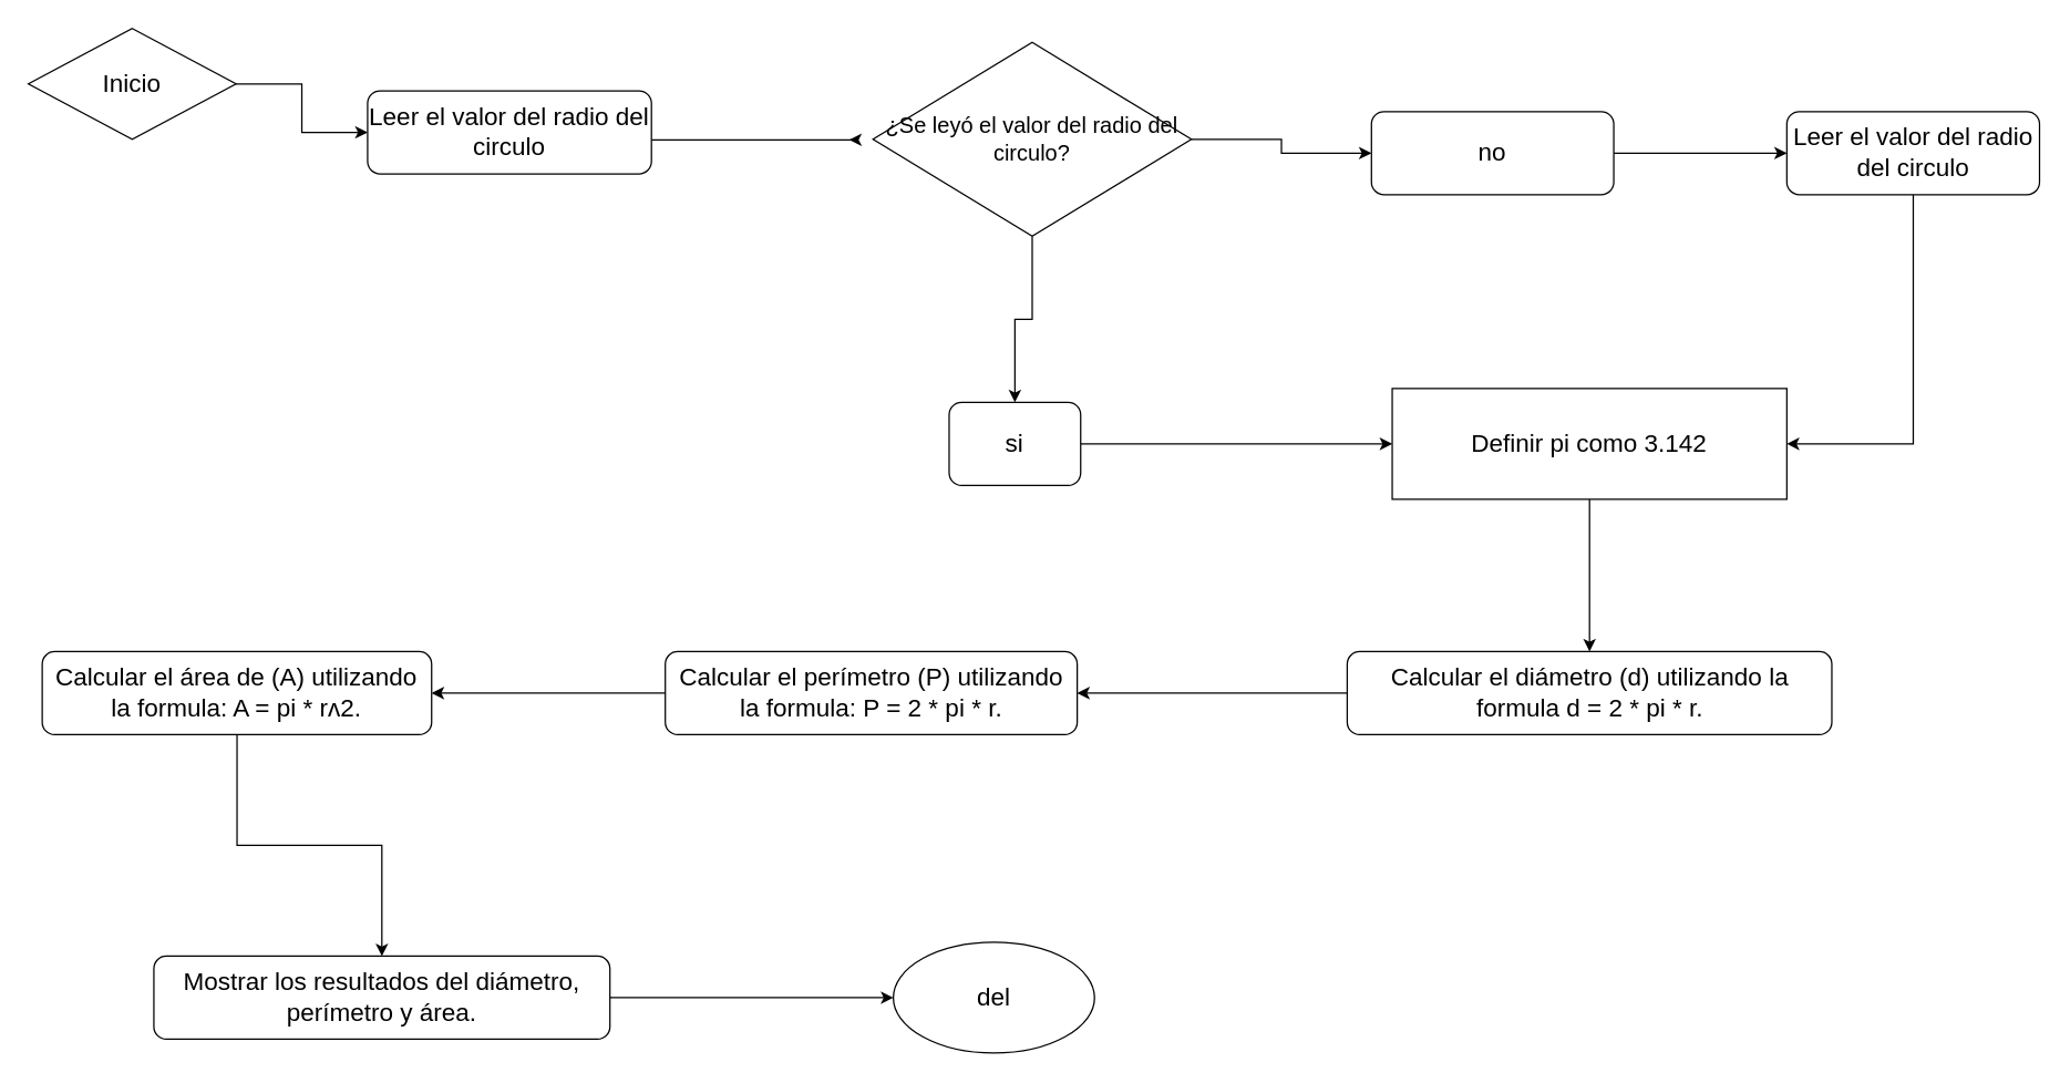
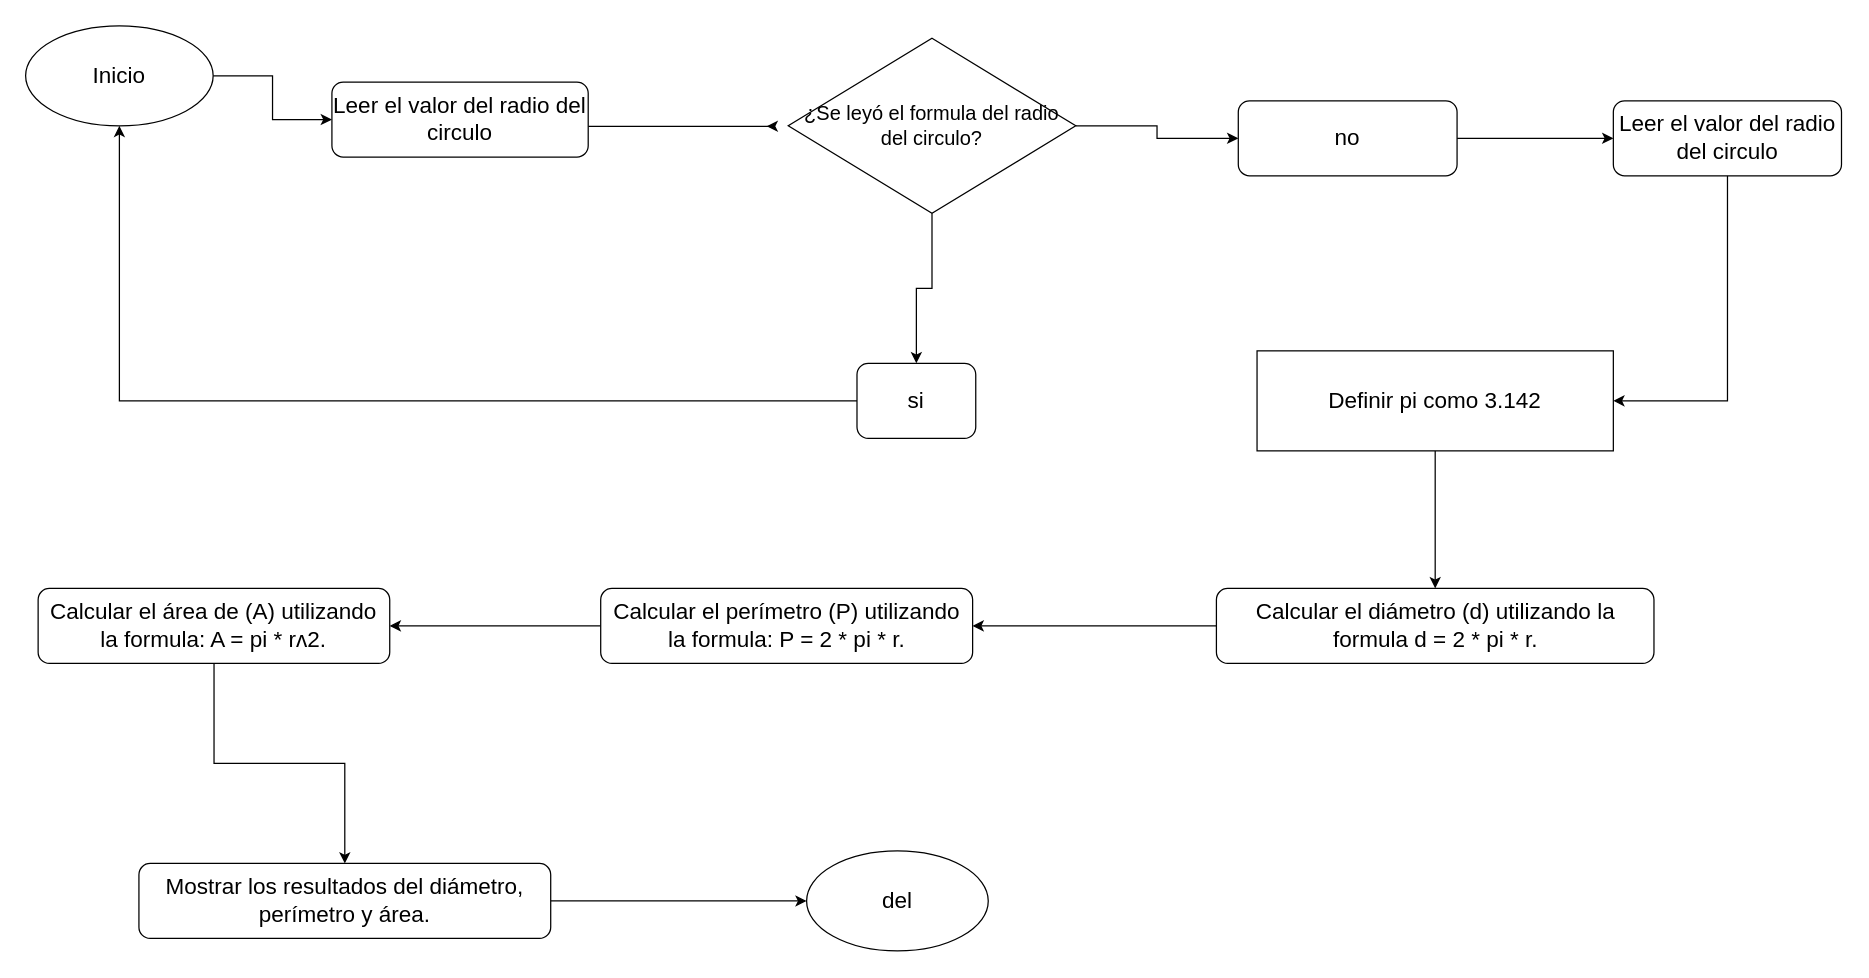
- <mxCell id="3" value="&lt;font style=&quot;font-size: 18px;&quot;&gt;Inicio&lt;/font&gt;" style="rhombus;whiteSpace=wrap;html=1;" vertex="1" parent="1"><mxGeometry width="150" height="80" as="geometry" x="20" y="20" /></mxCell>
+ <mxCell id="3" value="&lt;font style=&quot;font-size: 18px;&quot;&gt;Inicio&lt;/font&gt;" style="ellipse;whiteSpace=wrap;html=1;" vertex="1" parent="1"><mxGeometry width="150" height="80" as="geometry" x="20" y="20" /></mxCell>
- <mxCell id="8" value="&lt;font size=&quot;3&quot;&gt;¿Se leyó el valor del radio del circulo?&lt;/font&gt;" style="rhombus;whiteSpace=wrap;html=1;" vertex="1" parent="1"><mxGeometry x="630" y="30" width="230" height="140" as="geometry" /></mxCell>
+ <mxCell id="8" value="&lt;font size=&quot;3&quot;&gt;¿Se leyó el formula del radio del circulo?&lt;/font&gt;" style="rhombus;whiteSpace=wrap;html=1;" vertex="1" parent="1"><mxGeometry x="630" y="30" width="230" height="140" as="geometry" /></mxCell>
- <mxCell id="9" value="" style="edgeStyle=orthogonalEdgeStyle;rounded=0;orthogonalLoop=1;jettySize=auto;html=1;" edge="1" parent="1" source="10" target="14"><mxGeometry relative="1" as="geometry" /></mxCell>
+ <mxCell id="9" value="" style="edgeStyle=orthogonalEdgeStyle;rounded=0;orthogonalLoop=1;jettySize=auto;html=1;" edge="1" parent="1" source="10" target="3"><mxGeometry relative="1" as="geometry" /></mxCell>
